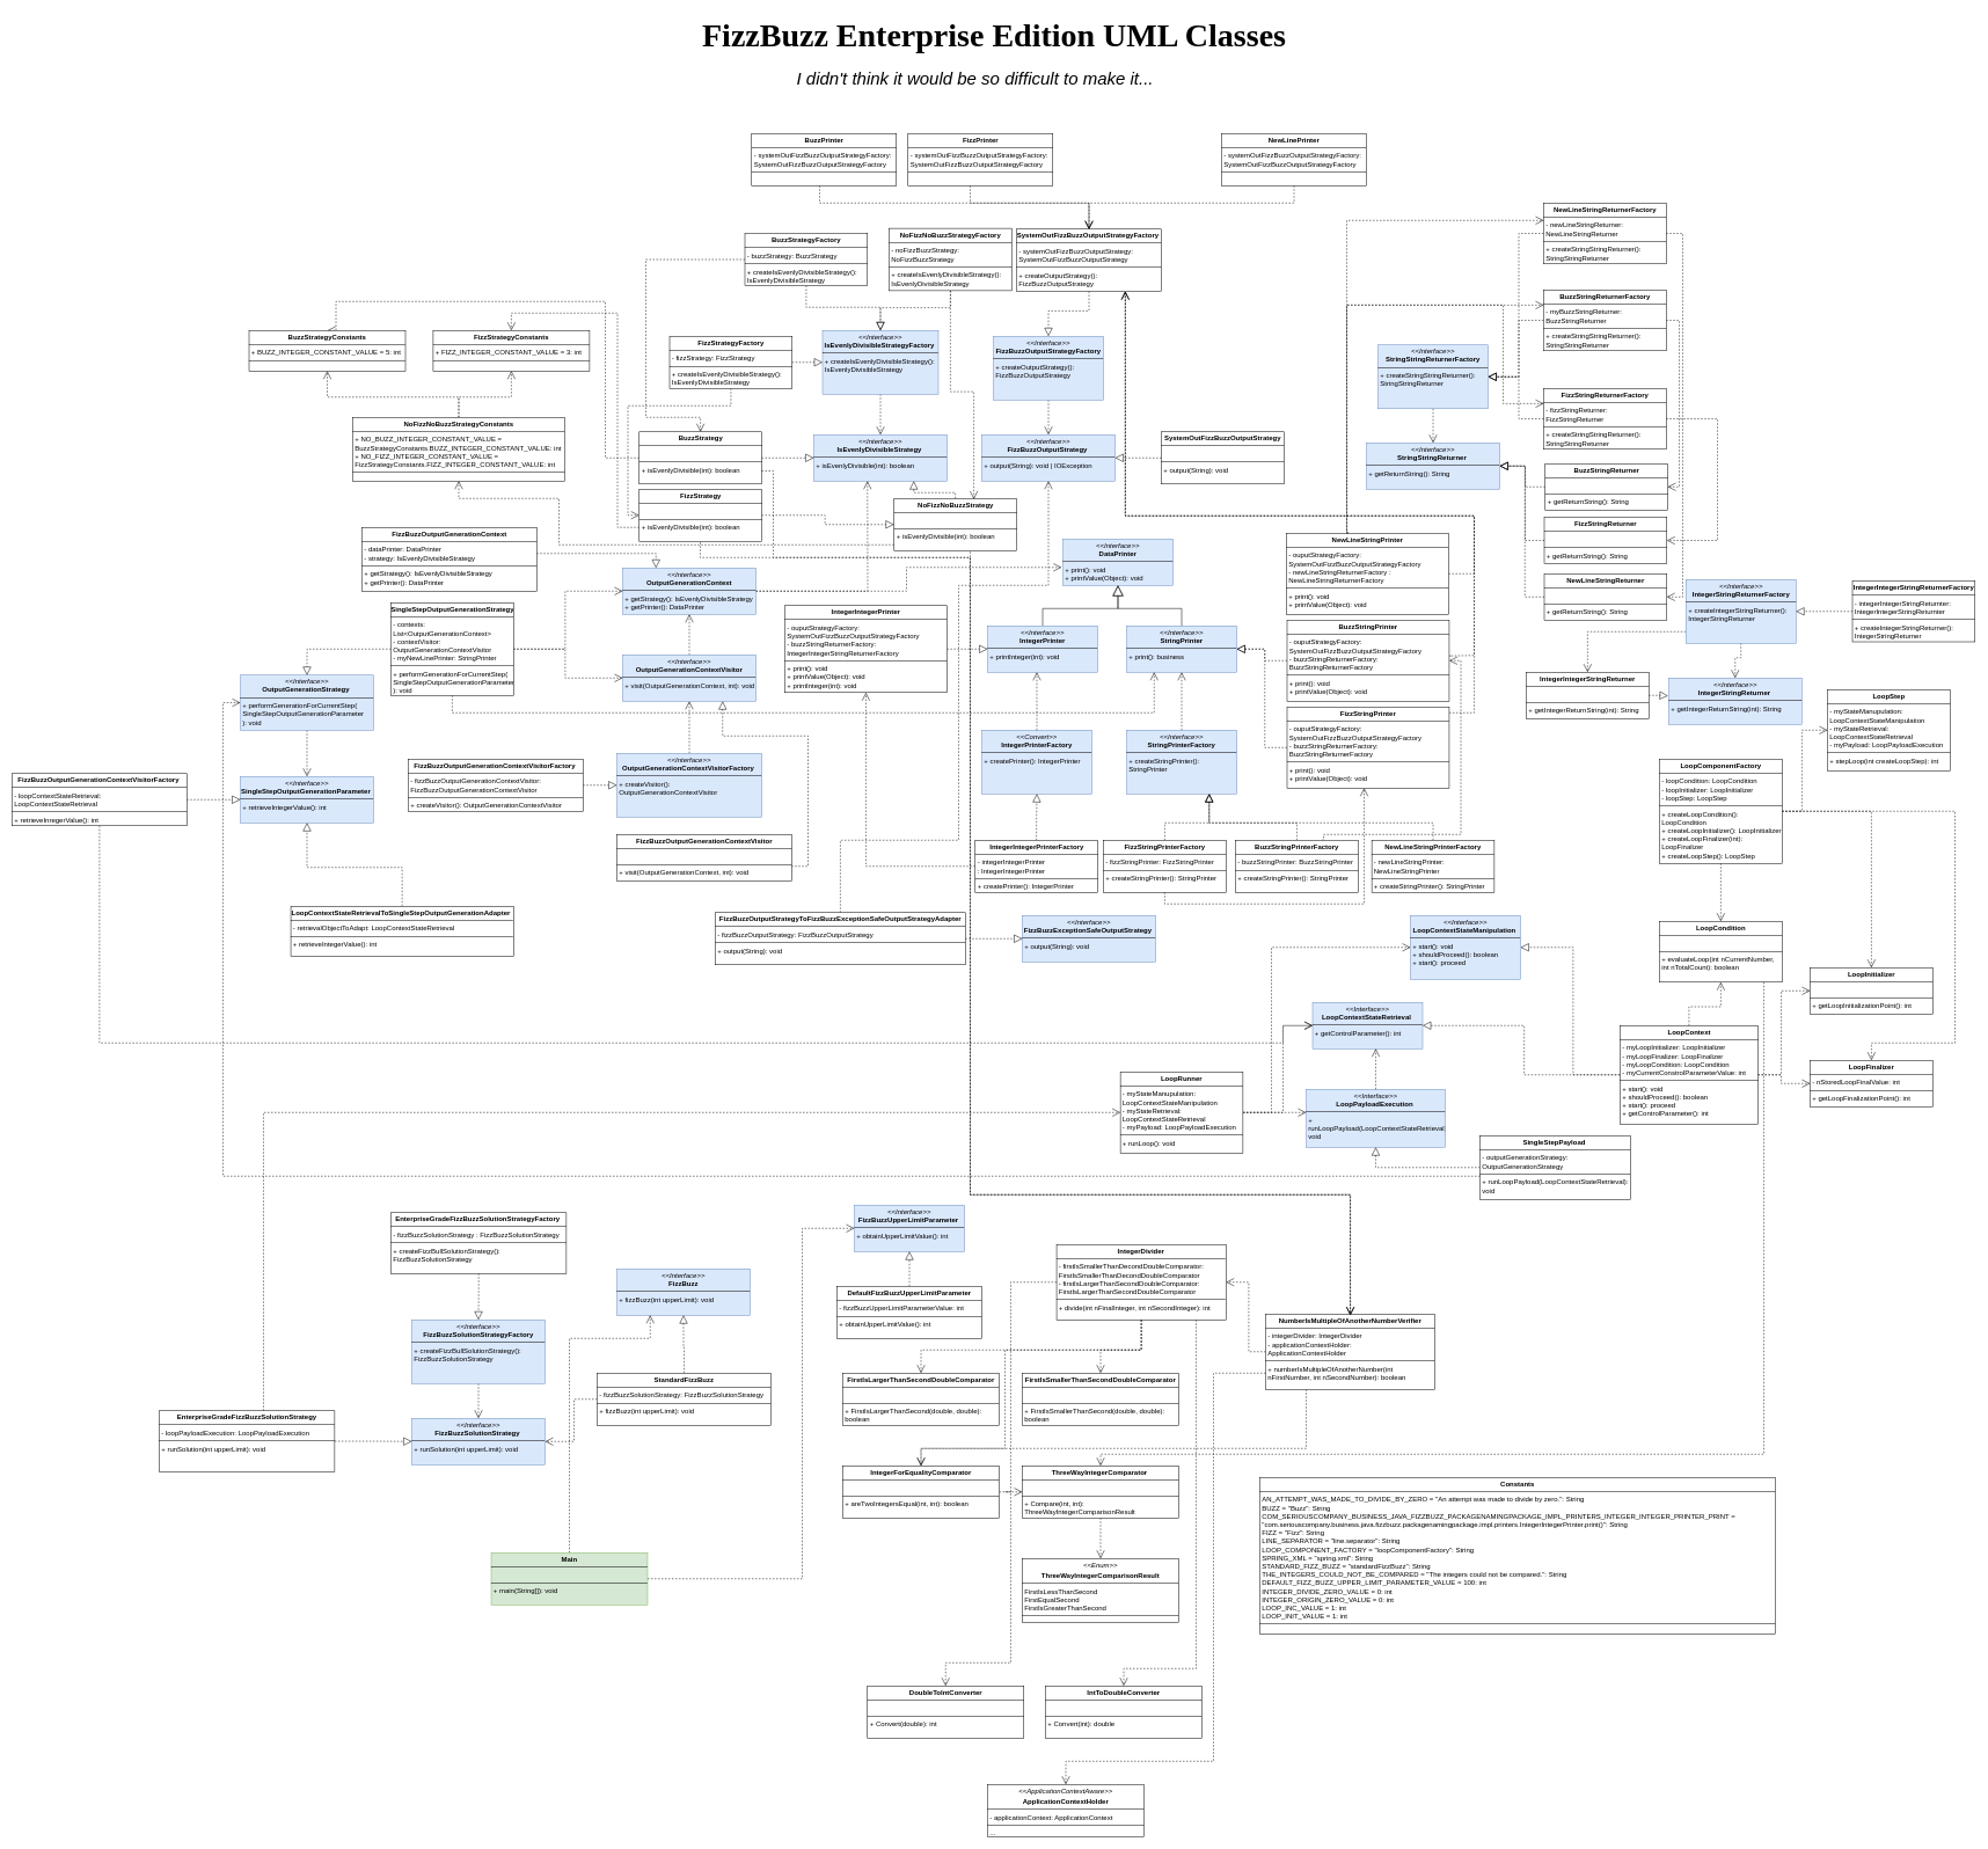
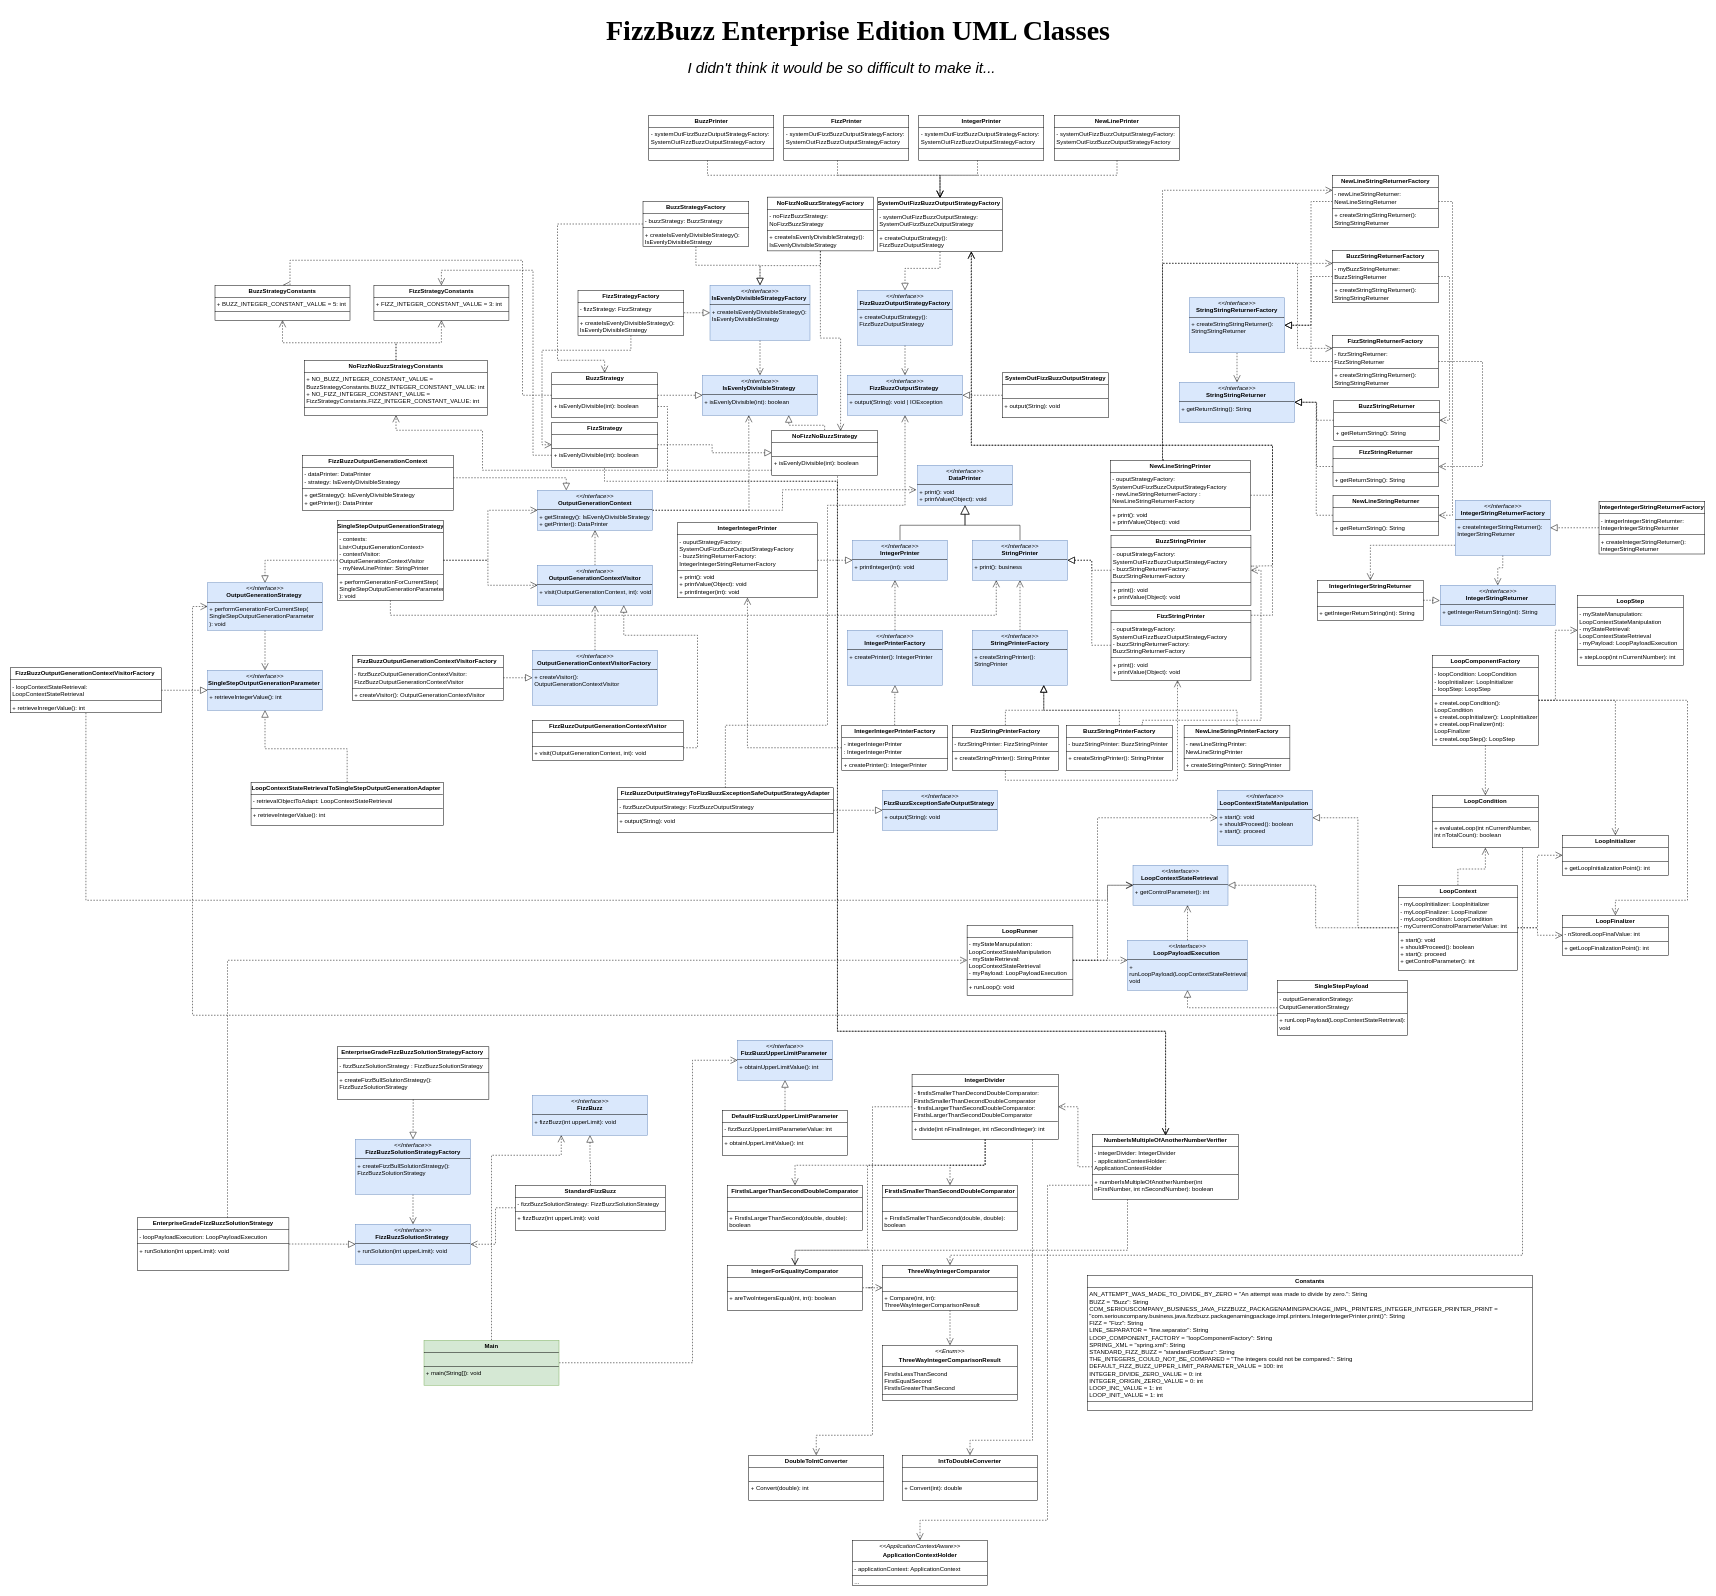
+ <mxCell id="121" value="&lt;p style=&quot;margin:0px;margin-top:4px;text-align:center;&quot;&gt;&lt;b&gt;IntegerPrinter&lt;/b&gt;&lt;br&gt;&lt;/p&gt;&lt;hr size=&quot;1&quot; style=&quot;border-style:solid;&quot;&gt;&lt;p style=&quot;margin:0px;margin-left:4px;&quot;&gt;- systemOutFizzBuzzOutputStrategyFactory: SystemOutFizzBuzzOutputStrategyFactory&amp;nbsp;&lt;/p&gt;&lt;hr size=&quot;1&quot; style=&quot;border-style:solid;&quot;&gt;&lt;p style=&quot;margin: 0px 0px 0px 4px;&quot;&gt;&lt;br&gt;&lt;/p&gt;" style="verticalAlign=top;align=left;overflow=fill;html=1;whiteSpace=wrap;" parent="1" vertex="1"><mxGeometry x="1836.5" y="230" width="250" height="90" as="geometry" /></mxCell>
+ <mxCell id="120" style="edgeStyle=orthogonalEdgeStyle;rounded=0;orthogonalLoop=1;jettySize=auto;html=1;entryX=0.5;entryY=0;entryDx=0;entryDy=0;endArrow=open;endSize=12;dashed=1;" parent="1" source="121" target="86" edge="1"><mxGeometry relative="1" as="geometry"><Array as="points"><mxPoint x="1954" y="350" /><mxPoint x="1879" y="350" /></Array></mxGeometry></mxCell>
- <mxCell id="177" value="&lt;p style=&quot;margin:0px;margin-top:4px;text-align:center;&quot;&gt;&lt;b&gt;FizzBuzzOutputGenerationContext&lt;/b&gt;&lt;br&gt;&lt;/p&gt;&lt;hr size=&quot;1&quot; style=&quot;border-style:solid;&quot;&gt;&lt;p style=&quot;margin:0px;margin-left:4px;&quot;&gt;- dataPrinter: DataPrinter&lt;/p&gt;&lt;p style=&quot;margin:0px;margin-left:4px;&quot;&gt;- strategy: IsEvenlyDivisibleStrategy&lt;/p&gt;&lt;hr size=&quot;1&quot; style=&quot;border-style:solid;&quot;&gt;&lt;p style=&quot;margin: 0px 0px 0px 4px;&quot;&gt;+ getStrategy(): IsEvenlyDivisibleStrategy&lt;/p&gt;&lt;p style=&quot;margin: 0px 0px 0px 4px;&quot;&gt;+ getPrinter():&amp;nbsp;&lt;span style=&quot;background-color: initial;&quot;&gt;DataPrinter&lt;/span&gt;&lt;/p&gt;" style="verticalAlign=top;align=left;overflow=fill;html=1;whiteSpace=wrap;" parent="1" vertex="1"><mxGeometry x="624" y="910" width="301.5" height="110" as="geometry" /></mxCell>
+ <mxCell id="177" value="&lt;p style=&quot;margin:0px;margin-top:4px;text-align:center;&quot;&gt;&lt;b&gt;FizzBuzzOutputGenerationContext&lt;/b&gt;&lt;br&gt;&lt;/p&gt;&lt;hr size=&quot;1&quot; style=&quot;border-style:solid;&quot;&gt;&lt;p style=&quot;margin:0px;margin-left:4px;&quot;&gt;- dataPrinter: DataPrinter&lt;/p&gt;&lt;p style=&quot;margin:0px;margin-left:4px;&quot;&gt;- strategy: IsEvenlyDivisibleStrategy&lt;/p&gt;&lt;hr size=&quot;1&quot; style=&quot;border-style:solid;&quot;&gt;&lt;p style=&quot;margin: 0px 0px 0px 4px;&quot;&gt;+ getStrategy(): IsEvenlyDivisibleStrategy&lt;/p&gt;&lt;p style=&quot;margin: 0px 0px 0px 4px;&quot;&gt;+ getPrinter():&amp;nbsp;&lt;span style=&quot;background-color: initial;&quot;&gt;DataPrinter&lt;/span&gt;&lt;/p&gt;" style="verticalAlign=top;align=left;overflow=fill;html=1;whiteSpace=wrap;" parent="1" vertex="1"><mxGeometry x="604" y="910" width="301.5" height="110" as="geometry" /></mxCell>
- <mxCell id="101" value="&lt;p style=&quot;margin:0px;margin-top:4px;text-align:center;&quot;&gt;&lt;b&gt;LoopStep&lt;/b&gt;&lt;br&gt;&lt;/p&gt;&lt;hr size=&quot;1&quot; style=&quot;border-style:solid;&quot;&gt;&lt;p style=&quot;margin:0px;margin-left:4px;&quot;&gt;- myStateManupulation: LoopContextStateManipulation&lt;/p&gt;&lt;p style=&quot;margin:0px;margin-left:4px;&quot;&gt;- myStateRetrieval: LoopContextStateRetrieval&lt;/p&gt;&lt;p style=&quot;margin:0px;margin-left:4px;&quot;&gt;- myPayload: LoopPayloadExecution&lt;/p&gt;&lt;hr size=&quot;1&quot; style=&quot;border-style:solid;&quot;&gt;&lt;p style=&quot;margin: 0px 0px 0px 4px;&quot;&gt;+ stepLoop(int createLoopStep): int&lt;br&gt;&lt;/p&gt;" style="verticalAlign=top;align=left;overflow=fill;html=1;whiteSpace=wrap;" parent="1" vertex="1"><mxGeometry x="3154" y="1190" width="211.5" height="140" as="geometry" /></mxCell>
+ <mxCell id="101" value="&lt;p style=&quot;margin:0px;margin-top:4px;text-align:center;&quot;&gt;&lt;b&gt;LoopStep&lt;/b&gt;&lt;br&gt;&lt;/p&gt;&lt;hr size=&quot;1&quot; style=&quot;border-style:solid;&quot;&gt;&lt;p style=&quot;margin:0px;margin-left:4px;&quot;&gt;- myStateManupulation: LoopContextStateManipulation&lt;/p&gt;&lt;p style=&quot;margin:0px;margin-left:4px;&quot;&gt;- myStateRetrieval: LoopContextStateRetrieval&lt;/p&gt;&lt;p style=&quot;margin:0px;margin-left:4px;&quot;&gt;- myPayload: LoopPayloadExecution&lt;/p&gt;&lt;hr size=&quot;1&quot; style=&quot;border-style:solid;&quot;&gt;&lt;p style=&quot;margin: 0px 0px 0px 4px;&quot;&gt;+ stepLoop(int nCurrentNumber): int&lt;br&gt;&lt;/p&gt;" style="verticalAlign=top;align=left;overflow=fill;html=1;whiteSpace=wrap;" parent="1" vertex="1"><mxGeometry x="3154" y="1190" width="211.5" height="140" as="geometry" /></mxCell>
- <mxCell id="6" value="&lt;p style=&quot;margin:0px;margin-top:4px;text-align:center;&quot;&gt;&lt;i&gt;&amp;lt;&amp;lt;Convert&amp;gt;&amp;gt;&lt;/i&gt;&lt;br&gt;&lt;b&gt;IntegerPrinterFactory&lt;/b&gt;&lt;/p&gt;&lt;hr size=&quot;1&quot; style=&quot;border-style:solid;&quot;&gt;&lt;p style=&quot;margin:0px;margin-left:4px;&quot;&gt;+ createPrinter(): IntegerPrinter&lt;br&gt;&lt;/p&gt;" style="verticalAlign=top;align=left;overflow=fill;html=1;whiteSpace=wrap;fillColor=#dae8fc;strokeColor=#6c8ebf;" parent="1" vertex="1"><mxGeometry x="1694" y="1260" width="190" height="110" as="geometry" /></mxCell>
+ <mxCell id="6" value="&lt;p style=&quot;margin:0px;margin-top:4px;text-align:center;&quot;&gt;&lt;i&gt;&amp;lt;&amp;lt;Interface&amp;gt;&amp;gt;&lt;/i&gt;&lt;br&gt;&lt;b&gt;IntegerPrinterFactory&lt;/b&gt;&lt;/p&gt;&lt;hr size=&quot;1&quot; style=&quot;border-style:solid;&quot;&gt;&lt;p style=&quot;margin:0px;margin-left:4px;&quot;&gt;+ createPrinter(): IntegerPrinter&lt;br&gt;&lt;/p&gt;" style="verticalAlign=top;align=left;overflow=fill;html=1;whiteSpace=wrap;fillColor=#dae8fc;strokeColor=#6c8ebf;" parent="1" vertex="1"><mxGeometry x="1694" y="1260" width="190" height="110" as="geometry" /></mxCell>
